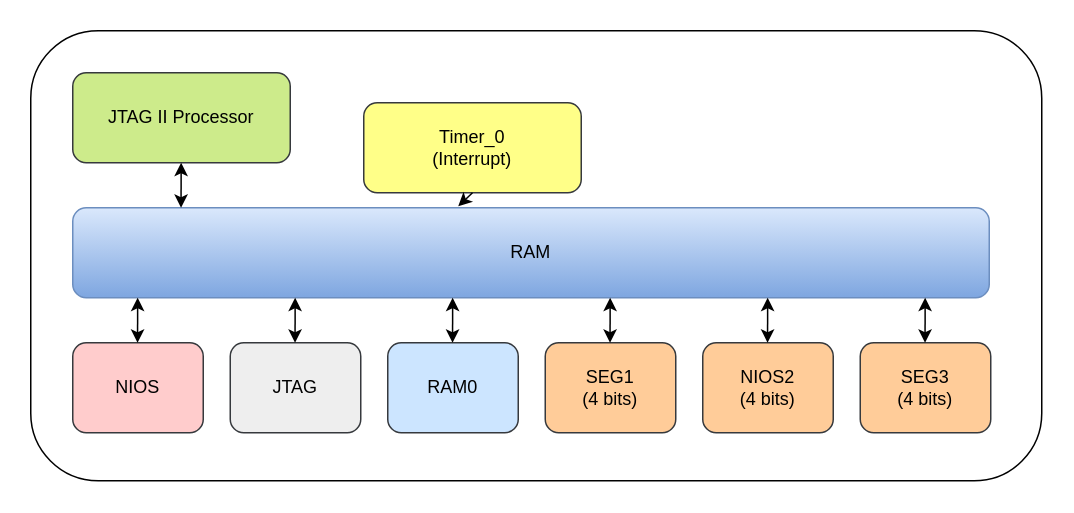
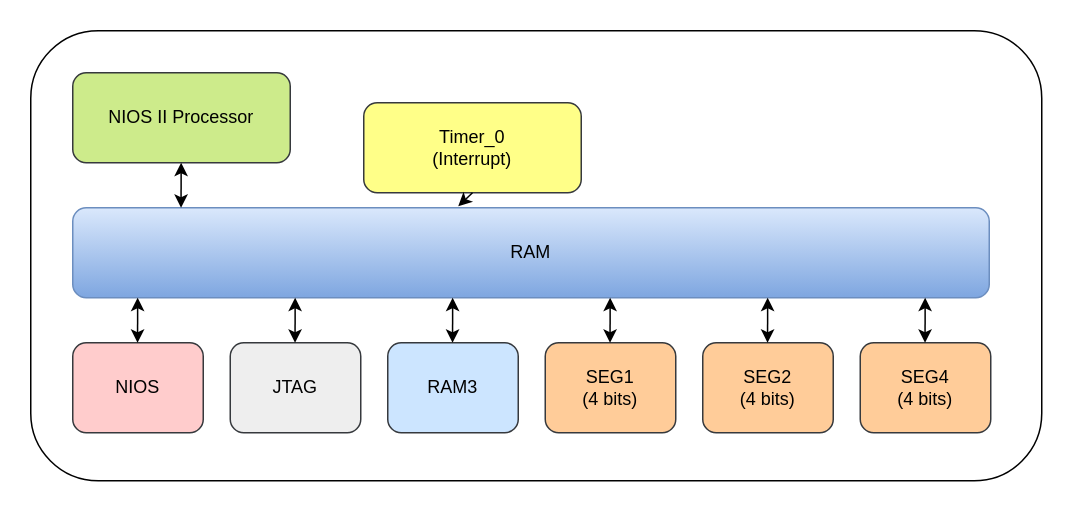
- <mxCell id="10" value="JTAG II Processor" style="rounded=1;whiteSpace=wrap;html=1;fillColor=#cdeb8b;strokeColor=#36393d;" parent="1" vertex="1"><mxGeometry x="48" y="48" width="145" height="60" as="geometry" /></mxCell>
+ <mxCell id="10" value="NIOS II Processor" style="rounded=1;whiteSpace=wrap;html=1;fillColor=#cdeb8b;strokeColor=#36393d;" parent="1" vertex="1"><mxGeometry x="48" y="48" width="145" height="60" as="geometry" /></mxCell>
- <mxCell id="6" value="RAM0" style="rounded=1;whiteSpace=wrap;html=1;fillColor=#cce5ff;strokeColor=#36393d;" parent="1" vertex="1"><mxGeometry x="258" y="228" width="87" height="60" as="geometry" /></mxCell>
+ <mxCell id="6" value="RAM3" style="rounded=1;whiteSpace=wrap;html=1;fillColor=#cce5ff;strokeColor=#36393d;" parent="1" vertex="1"><mxGeometry x="258" y="228" width="87" height="60" as="geometry" /></mxCell>
- <mxCell id="8" value="NIOS2 &lt;br&gt;(4 bits)" style="rounded=1;whiteSpace=wrap;html=1;fillColor=#ffcc99;strokeColor=#36393d;" parent="1" vertex="1"><mxGeometry x="468" y="228" width="87" height="60" as="geometry" /></mxCell>
+ <mxCell id="8" value="SEG2 &lt;br&gt;(4 bits)" style="rounded=1;whiteSpace=wrap;html=1;fillColor=#ffcc99;strokeColor=#36393d;" parent="1" vertex="1"><mxGeometry x="468" y="228" width="87" height="60" as="geometry" /></mxCell>
- <mxCell id="9" value="SEG3&lt;br&gt;(4 bits)" style="rounded=1;whiteSpace=wrap;html=1;fillColor=#ffcc99;strokeColor=#36393d;" parent="1" vertex="1"><mxGeometry x="573" y="228" width="87" height="60" as="geometry" /></mxCell>
+ <mxCell id="9" value="SEG4&lt;br&gt;(4 bits)" style="rounded=1;whiteSpace=wrap;html=1;fillColor=#ffcc99;strokeColor=#36393d;" parent="1" vertex="1"><mxGeometry x="573" y="228" width="87" height="60" as="geometry" /></mxCell>
